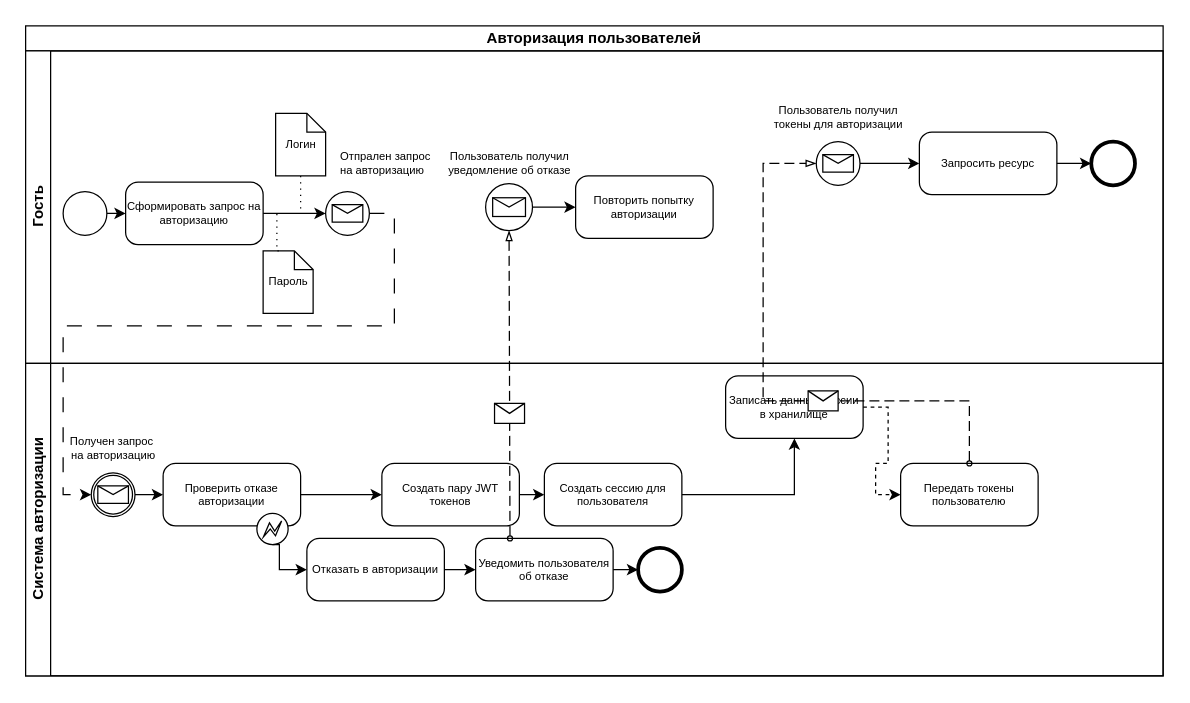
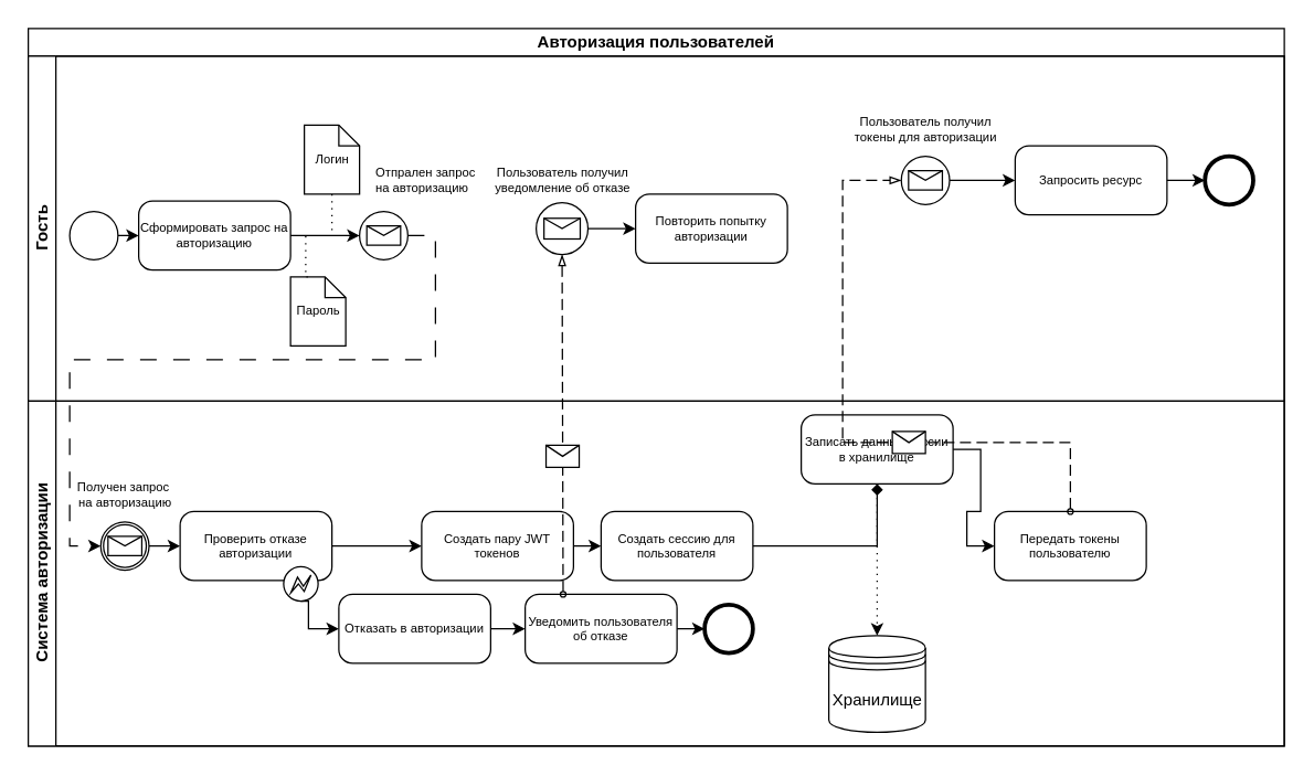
- <mxCell id="40" style="edgeStyle=orthogonalEdgeStyle;rounded=0;orthogonalLoop=1;jettySize=auto;html=1;exitX=1;exitY=0.5;exitDx=0;exitDy=0;exitPerimeter=0;entryX=0;entryY=0.5;entryDx=0;entryDy=0;entryPerimeter=0;dashed=1;" parent="22" source="34" target="39" edge="1"><mxGeometry relative="1" as="geometry" /></mxCell>
+ <mxCell id="40" style="edgeStyle=orthogonalEdgeStyle;rounded=0;orthogonalLoop=1;jettySize=auto;html=1;exitX=1;exitY=0.5;exitDx=0;exitDy=0;exitPerimeter=0;entryX=0;entryY=0.5;entryDx=0;entryDy=0;entryPerimeter=0;" parent="22" source="34" target="39" edge="1"><mxGeometry relative="1" as="geometry" /></mxCell>
- <mxCell id="31" style="edgeStyle=orthogonalEdgeStyle;rounded=0;orthogonalLoop=1;jettySize=auto;html=1;exitX=1;exitY=0.5;exitDx=0;exitDy=0;exitPerimeter=0;" parent="22" source="32" target="34" edge="1"><mxGeometry relative="1" as="geometry" /></mxCell>
+ <mxCell id="31" style="edgeStyle=orthogonalEdgeStyle;rounded=0;orthogonalLoop=1;jettySize=auto;html=1;exitX=1;exitY=0.5;exitDx=0;exitDy=0;exitPerimeter=0;endArrow=diamond;" parent="22" source="32" target="34" edge="1"><mxGeometry relative="1" as="geometry" /></mxCell>
+ <mxCell id="33" style="edgeStyle=orthogonalEdgeStyle;rounded=0;orthogonalLoop=1;jettySize=auto;html=1;exitX=0.5;exitY=1;exitDx=0;exitDy=0;exitPerimeter=0;entryX=0.5;entryY=0;entryDx=0;entryDy=0;dashed=1;dashPattern=1 4;" parent="22" source="34" target="35" edge="1"><mxGeometry relative="1" as="geometry" /></mxCell>
+ <mxCell id="35" value="Хранилище" style="shape=datastore;html=1;labelPosition=center;verticalLabelPosition=middle;align=center;verticalAlign=middle;" parent="22" vertex="1"><mxGeometry x="580" y="170" width="70" height="70" as="geometry" /></mxCell>
